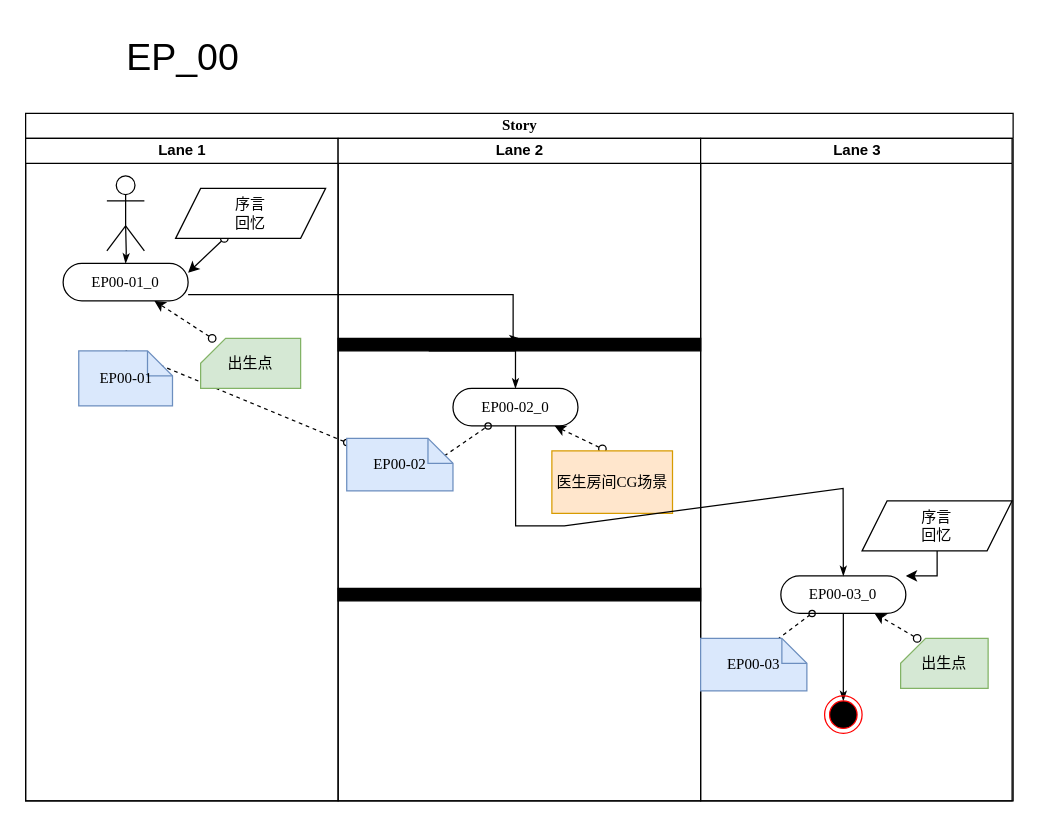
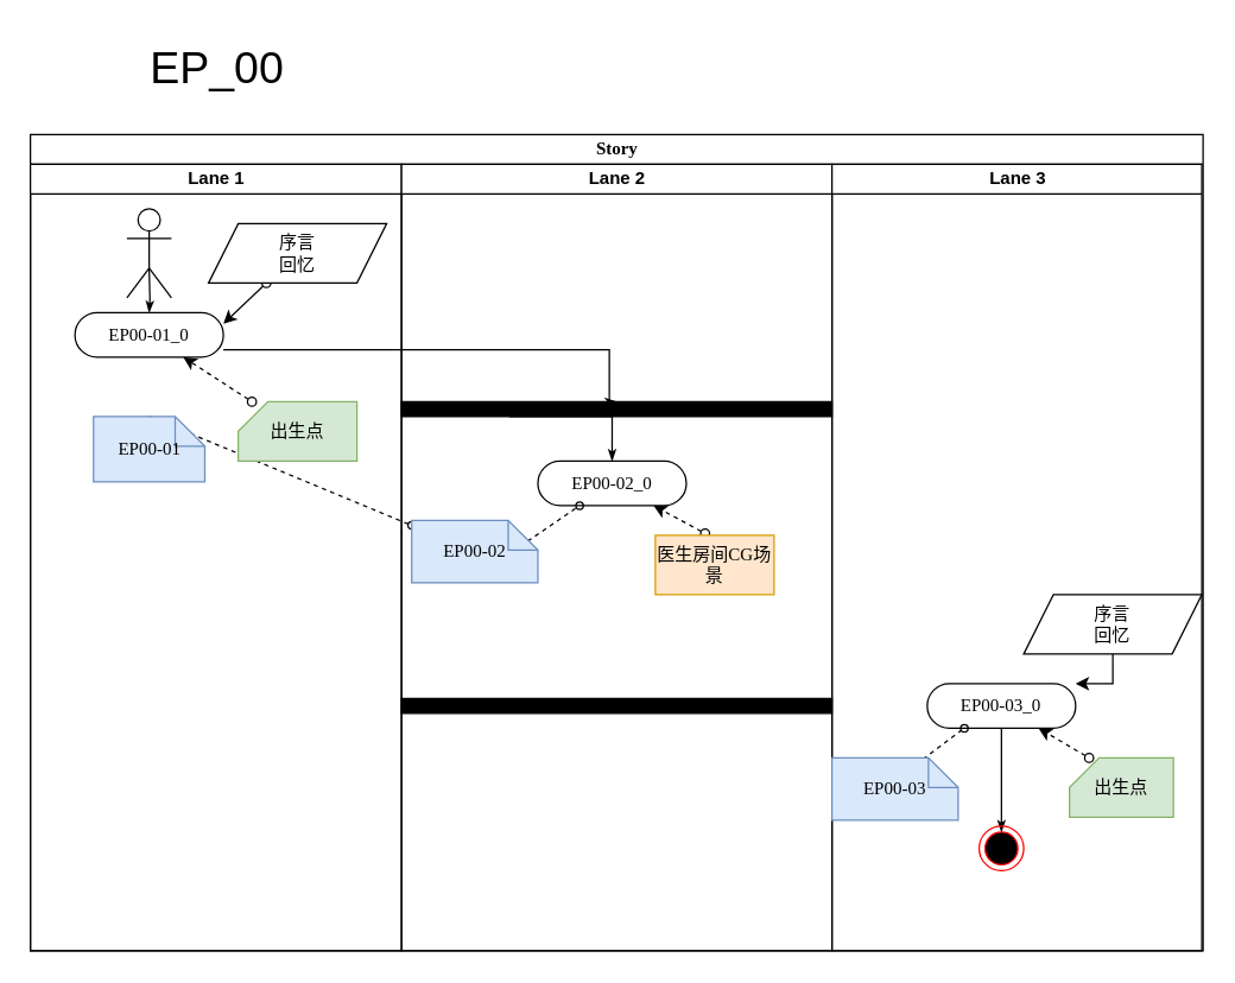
- <mxCell id="21" value="医生房间CG场景" style="rounded=0;whiteSpace=wrap;html=1;shadow=0;comic=0;labelBackgroundColor=none;strokeWidth=1;fontFamily=Verdana;fontSize=12;align=center;arcSize=50;fillColor=#ffe6cc;strokeColor=#d79b00;" vertex="1" parent="13"><mxGeometry x="171" y="250" width="96.5" height="50" as="geometry" /></mxCell>
+ <mxCell id="21" value="医生房间CG场景" style="rounded=0;whiteSpace=wrap;html=1;shadow=0;comic=0;labelBackgroundColor=none;strokeWidth=1;fontFamily=Verdana;fontSize=12;align=center;arcSize=50;fillColor=#ffe6cc;strokeColor=#d79b00;" vertex="1" parent="13"><mxGeometry x="171" y="250" width="80" height="40" as="geometry" /></mxCell>
- <mxCell id="40" style="edgeStyle=none;rounded=0;html=1;labelBackgroundColor=none;startArrow=none;startFill=0;startSize=5;endArrow=classicThin;endFill=1;endSize=5;jettySize=auto;orthogonalLoop=1;strokeWidth=1;fontFamily=Verdana;fontSize=12;entryX=0.5;entryY=0;entryDx=0;entryDy=0;" edge="1" parent="2" source="15" target="30"><mxGeometry relative="1" as="geometry"><mxPoint x="390.568" y="310" as="targetPoint" /><Array as="points"><mxPoint x="392" y="330" /><mxPoint x="431" y="330" /><mxPoint x="654" y="300" /></Array></mxGeometry></mxCell>
